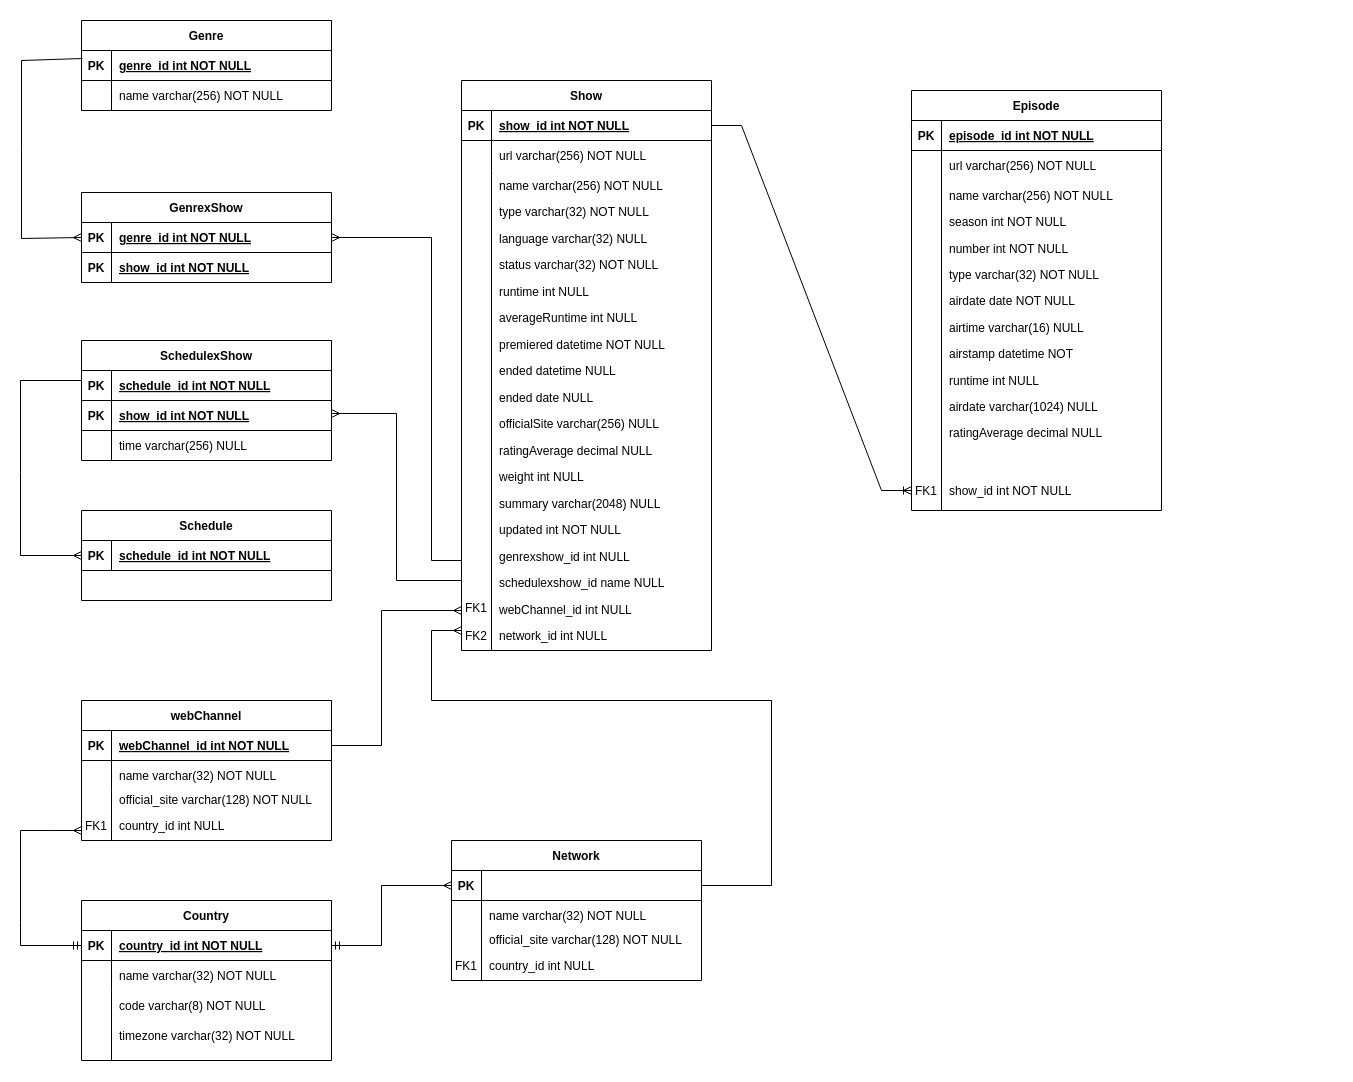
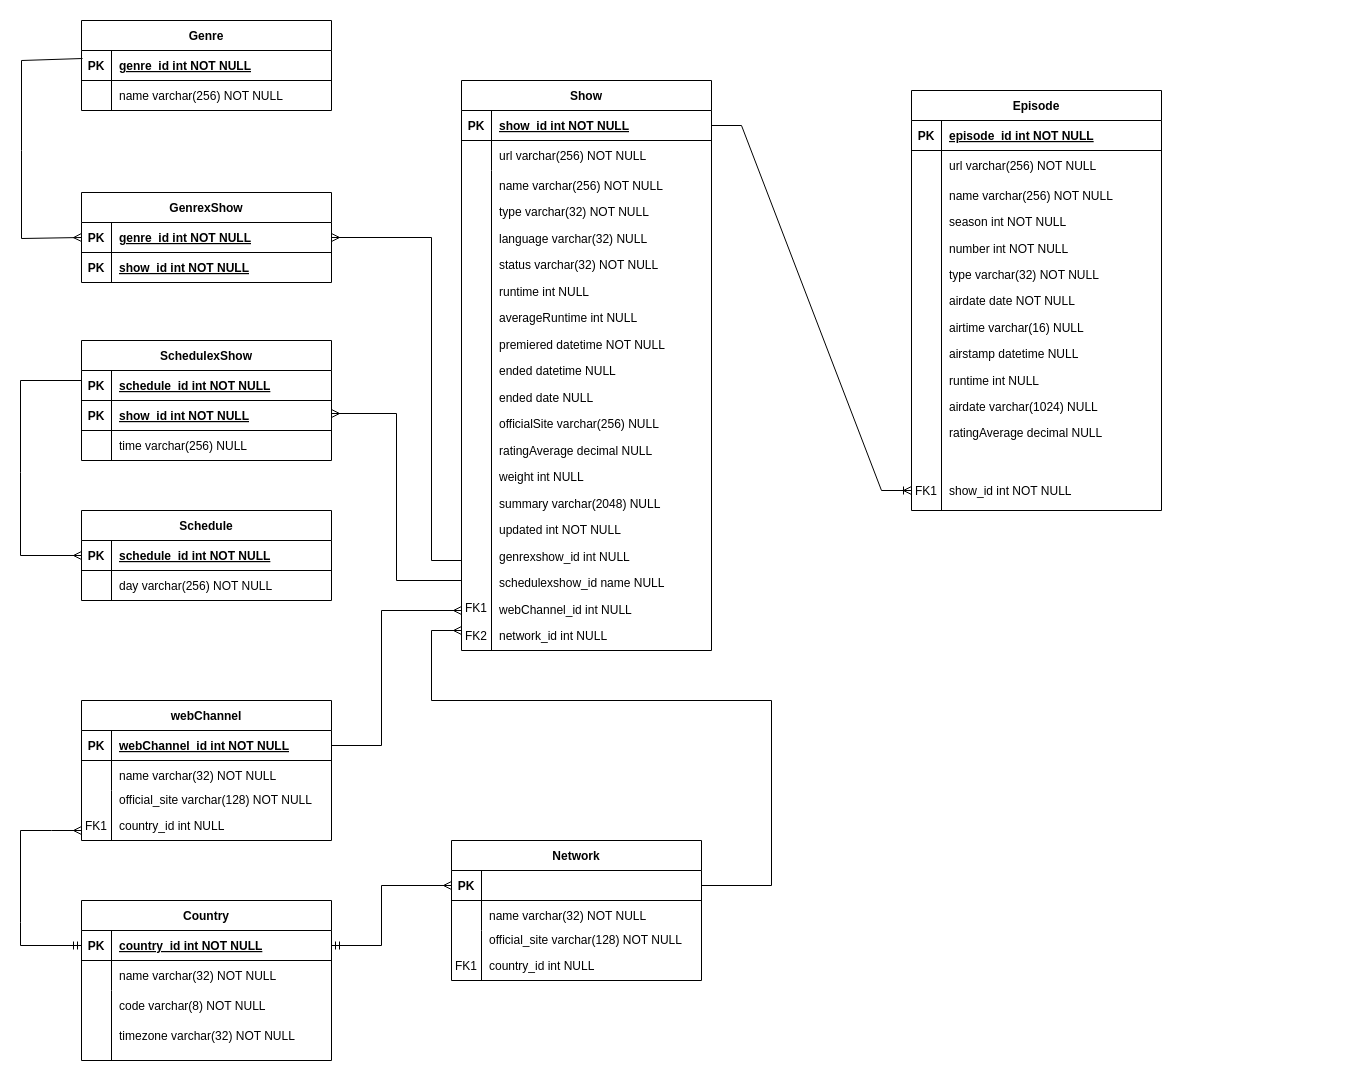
- <mxCell id="14" value="airstamp datetime NOT" style="shape=partialRectangle;overflow=hidden;connectable=0;fillColor=none;top=0;left=0;bottom=0;right=0;align=left;spacingLeft=6;" vertex="1" parent="1"><mxGeometry x="941" y="338" width="220" height="30" as="geometry"><mxRectangle width="220" height="30" as="alternateBounds" /></mxGeometry></mxCell>
+ <mxCell id="14" value="airstamp datetime NULL" style="shape=partialRectangle;overflow=hidden;connectable=0;fillColor=none;top=0;left=0;bottom=0;right=0;align=left;spacingLeft=6;" vertex="1" parent="1"><mxGeometry x="941" y="338" width="220" height="30" as="geometry"><mxRectangle width="220" height="30" as="alternateBounds" /></mxGeometry></mxCell>
+ <mxCell id="63" value="day varchar(256) NOT NULL" style="shape=partialRectangle;overflow=hidden;connectable=0;fillColor=none;top=0;left=0;bottom=0;right=0;align=left;spacingLeft=6;" vertex="1" parent="61"><mxGeometry x="30" width="220" height="30" as="geometry"><mxRectangle width="220" height="30" as="alternateBounds" /></mxGeometry></mxCell>
